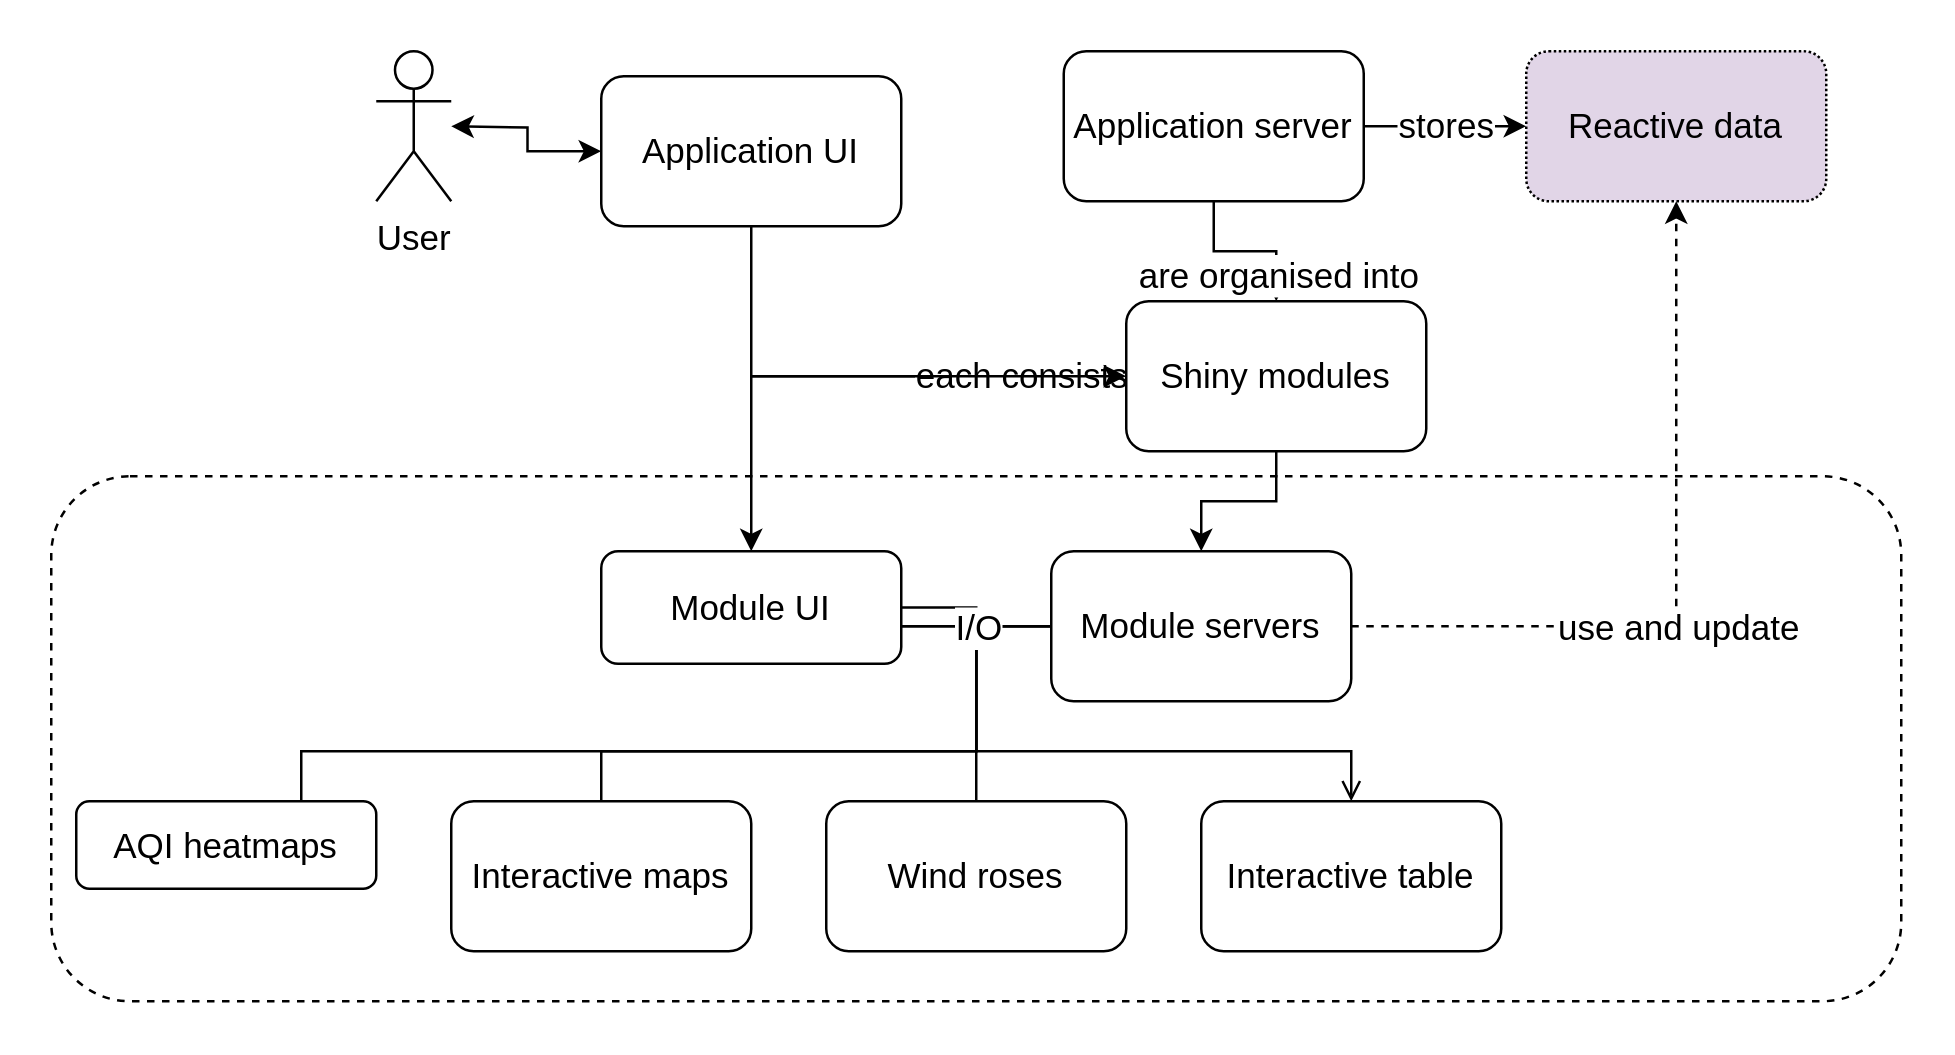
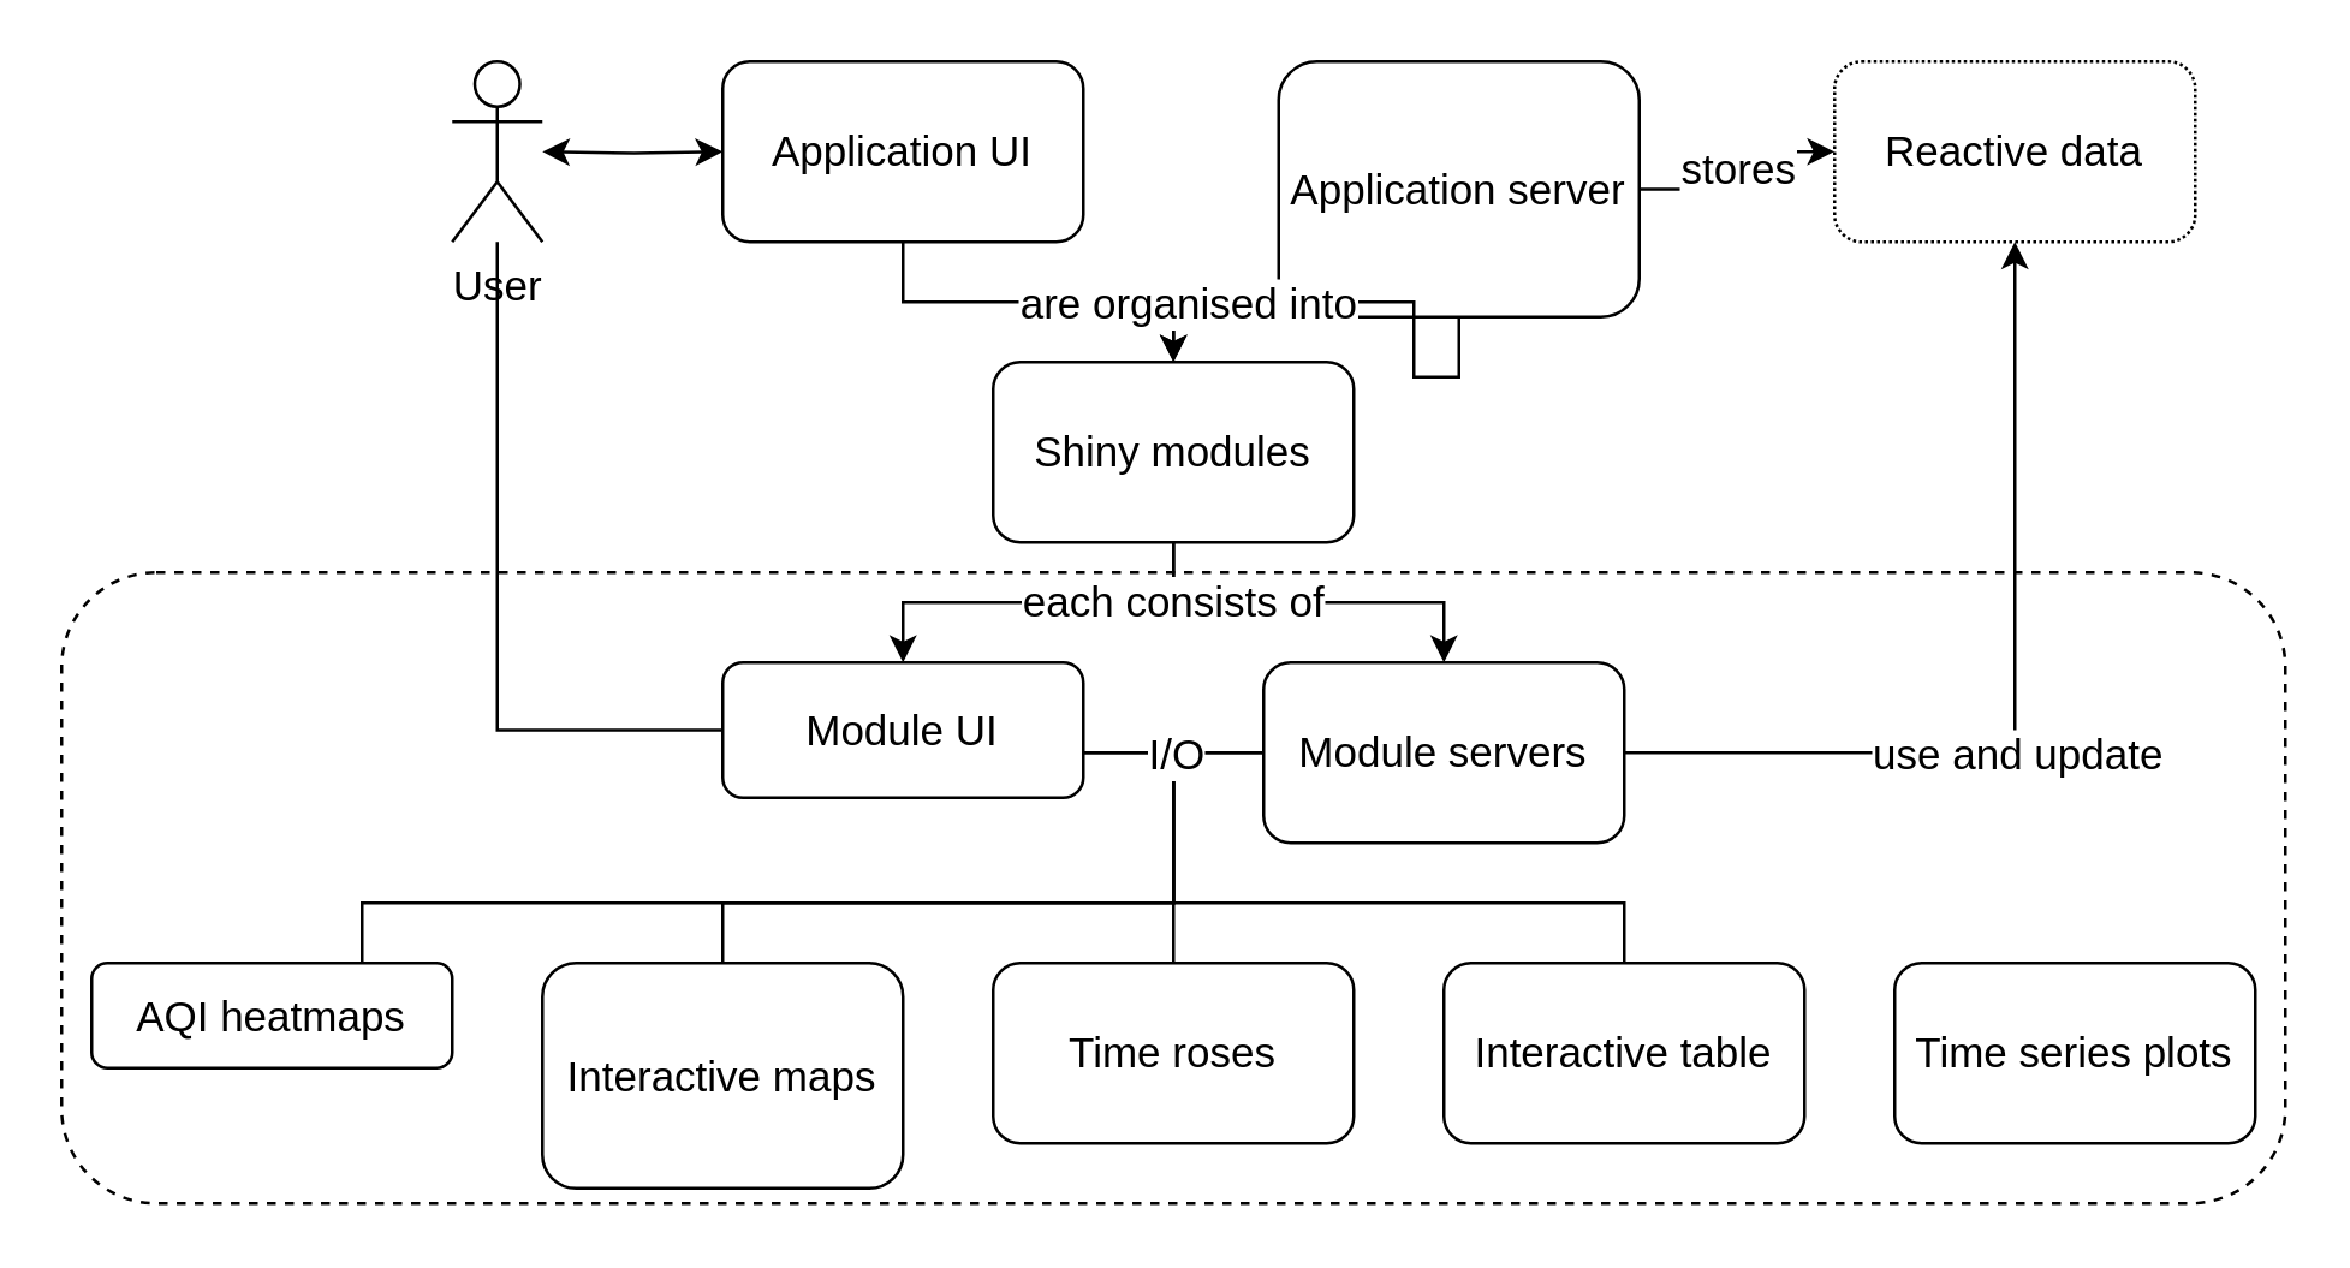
- <mxCell id="3" value="&lt;span style=&quot;font-size: 14px&quot;&gt;Application&lt;/span&gt;&lt;span style=&quot;font-size: 14px&quot;&gt;&amp;nbsp;server&lt;/span&gt;" style="rounded=1;whiteSpace=wrap;html=1;" parent="1" vertex="1"><mxGeometry x="425" y="20" width="120" height="60" as="geometry" /></mxCell>
+ <mxCell id="3" value="&lt;span style=&quot;font-size: 14px&quot;&gt;Application&lt;/span&gt;&lt;span style=&quot;font-size: 14px&quot;&gt;&amp;nbsp;server&lt;/span&gt;" style="rounded=1;whiteSpace=wrap;html=1;" parent="1" vertex="1"><mxGeometry x="425" y="20" width="120" height="85" as="geometry" /></mxCell>
- <mxCell id="5" value="Reactive data" style="rounded=1;whiteSpace=wrap;html=1;fontSize=14;dashed=1;dashPattern=1 1;fillColor=#e1d5e7;" parent="1" vertex="1"><mxGeometry x="610" y="20" width="120" height="60" as="geometry" /></mxCell>
+ <mxCell id="5" value="Reactive data" style="rounded=1;whiteSpace=wrap;html=1;fontSize=14;dashed=1;dashPattern=1 1;" parent="1" vertex="1"><mxGeometry x="610" y="20" width="120" height="60" as="geometry" /></mxCell>
- <mxCell id="4" value="Application UI" style="rounded=1;whiteSpace=wrap;html=1;fontSize=14;" parent="1" vertex="1"><mxGeometry x="240" y="30" width="120" height="60" as="geometry" /></mxCell>
+ <mxCell id="4" value="Application UI" style="rounded=1;whiteSpace=wrap;html=1;fontSize=14;" parent="1" vertex="1"><mxGeometry x="240" y="20" width="120" height="60" as="geometry" /></mxCell>
- <mxCell id="28" value="Shiny modules" style="rounded=1;whiteSpace=wrap;html=1;fontSize=14;" parent="1" vertex="1"><mxGeometry x="450" y="120" width="120" height="60" as="geometry" /></mxCell>
+ <mxCell id="28" value="Shiny modules" style="rounded=1;whiteSpace=wrap;html=1;fontSize=14;" parent="1" vertex="1"><mxGeometry x="330" y="120" width="120" height="60" as="geometry" /></mxCell>
- <mxCell id="8" style="edgeStyle=orthogonalEdgeStyle;rounded=0;orthogonalLoop=1;jettySize=auto;html=1;entryX=0.5;entryY=1;entryDx=0;entryDy=0;dashed=1;" edge="1" parent="1" source="10" target="5"><mxGeometry relative="1" as="geometry" /></mxCell>
+ <mxCell id="8" style="edgeStyle=orthogonalEdgeStyle;rounded=0;orthogonalLoop=1;jettySize=auto;html=1;entryX=0.5;entryY=1;entryDx=0;entryDy=0;" edge="1" parent="1" source="10" target="5"><mxGeometry relative="1" as="geometry" /></mxCell>
- <mxCell id="11" style="edgeStyle=orthogonalEdgeStyle;rounded=0;orthogonalLoop=1;jettySize=auto;html=1;endArrow=none;endFill=0;" parent="1" source="15" target="10" edge="1"><mxGeometry relative="1" as="geometry" /></mxCell>
+ <mxCell id="11" style="edgeStyle=orthogonalEdgeStyle;rounded=0;orthogonalLoop=1;jettySize=auto;html=1;endArrow=none;endFill=0;" parent="1" source="15" target="17" edge="1"><mxGeometry relative="1" as="geometry" /></mxCell>
- <mxCell id="7" style="edgeStyle=orthogonalEdgeStyle;rounded=0;orthogonalLoop=1;jettySize=auto;html=1;endArrow=open;endFill=0;" parent="1" source="10" target="22" edge="1"><mxGeometry relative="1" as="geometry"><Array as="points"><mxPoint x="390" y="250" /><mxPoint x="390" y="300" /><mxPoint x="540" y="300" /></Array></mxGeometry></mxCell>
+ <mxCell id="7" style="edgeStyle=orthogonalEdgeStyle;rounded=0;orthogonalLoop=1;jettySize=auto;html=1;endArrow=none;endFill=0;" parent="1" source="10" target="22" edge="1"><mxGeometry relative="1" as="geometry"><Array as="points"><mxPoint x="390" y="250" /><mxPoint x="390" y="300" /><mxPoint x="540" y="300" /></Array></mxGeometry></mxCell>
- <mxCell id="21" value="Interactive maps" style="rounded=1;whiteSpace=wrap;html=1;fontSize=14;" parent="1" vertex="1"><mxGeometry x="180" y="320" width="120" height="60" as="geometry" /></mxCell>
+ <mxCell id="21" value="Interactive maps" style="rounded=1;whiteSpace=wrap;html=1;fontSize=14;" parent="1" vertex="1"><mxGeometry x="180" y="320" width="120" height="75" as="geometry" /></mxCell>
- <mxCell id="18" value="Wind roses" style="rounded=1;whiteSpace=wrap;html=1;fontSize=14;" parent="1" vertex="1"><mxGeometry x="330" y="320" width="120" height="60" as="geometry" /></mxCell>
+ <mxCell id="18" value="Time roses" style="rounded=1;whiteSpace=wrap;html=1;fontSize=14;" parent="1" vertex="1"><mxGeometry x="330" y="320" width="120" height="60" as="geometry" /></mxCell>
+ <mxCell id="19" value="Time series plots" style="rounded=1;whiteSpace=wrap;html=1;fontSize=14;" parent="1" vertex="1"><mxGeometry x="630" y="320" width="120" height="60" as="geometry" /></mxCell>
